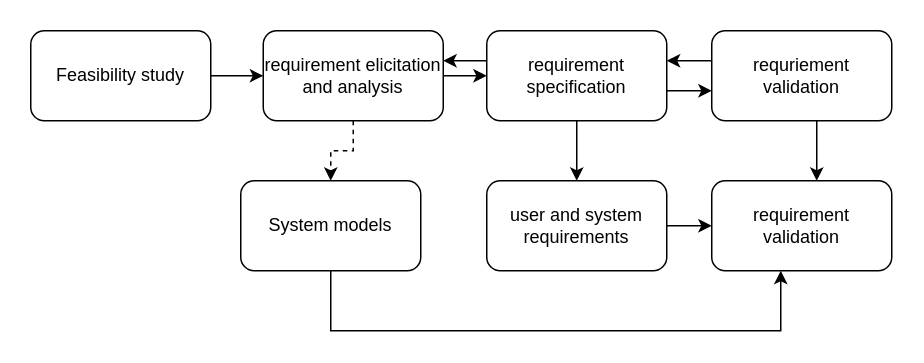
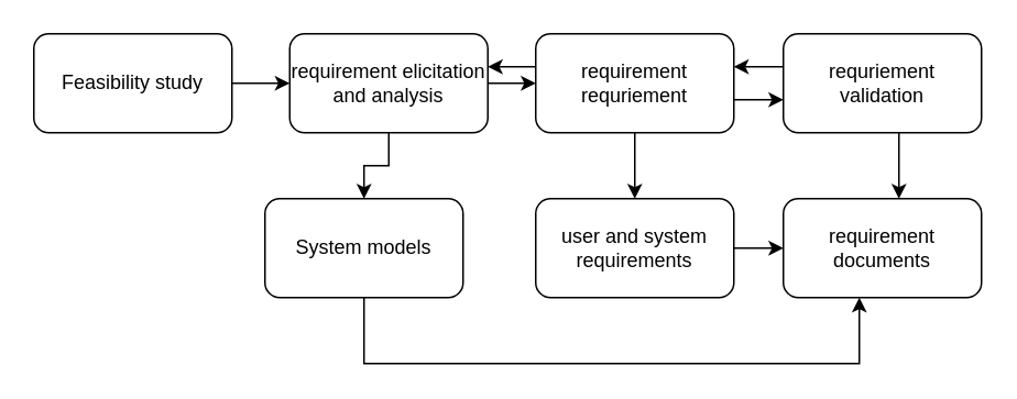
- <mxCell id="10" value="requirement specification" style="rounded=1;whiteSpace=wrap;html=1;" vertex="1" parent="1"><mxGeometry x="324" y="20" width="120" height="60" as="geometry" /></mxCell>
+ <mxCell id="10" value="requirement requriement" style="rounded=1;whiteSpace=wrap;html=1;" vertex="1" parent="1"><mxGeometry x="324" y="20" width="120" height="60" as="geometry" /></mxCell>
- <mxCell id="5" value="" style="edgeStyle=orthogonalEdgeStyle;rounded=0;orthogonalLoop=1;jettySize=auto;html=1;dashed=1;" edge="1" parent="1" source="6" target="18"><mxGeometry relative="1" as="geometry" /></mxCell>
+ <mxCell id="5" value="" style="edgeStyle=orthogonalEdgeStyle;rounded=0;orthogonalLoop=1;jettySize=auto;html=1;" edge="1" parent="1" source="6" target="18"><mxGeometry relative="1" as="geometry" /></mxCell>
- <mxCell id="14" value="requirement validation" style="rounded=1;whiteSpace=wrap;html=1;" vertex="1" parent="1"><mxGeometry x="474" y="120" width="120" height="60" as="geometry" /></mxCell>
+ <mxCell id="14" value="requirement documents" style="rounded=1;whiteSpace=wrap;html=1;" vertex="1" parent="1"><mxGeometry x="474" y="120" width="120" height="60" as="geometry" /></mxCell>
